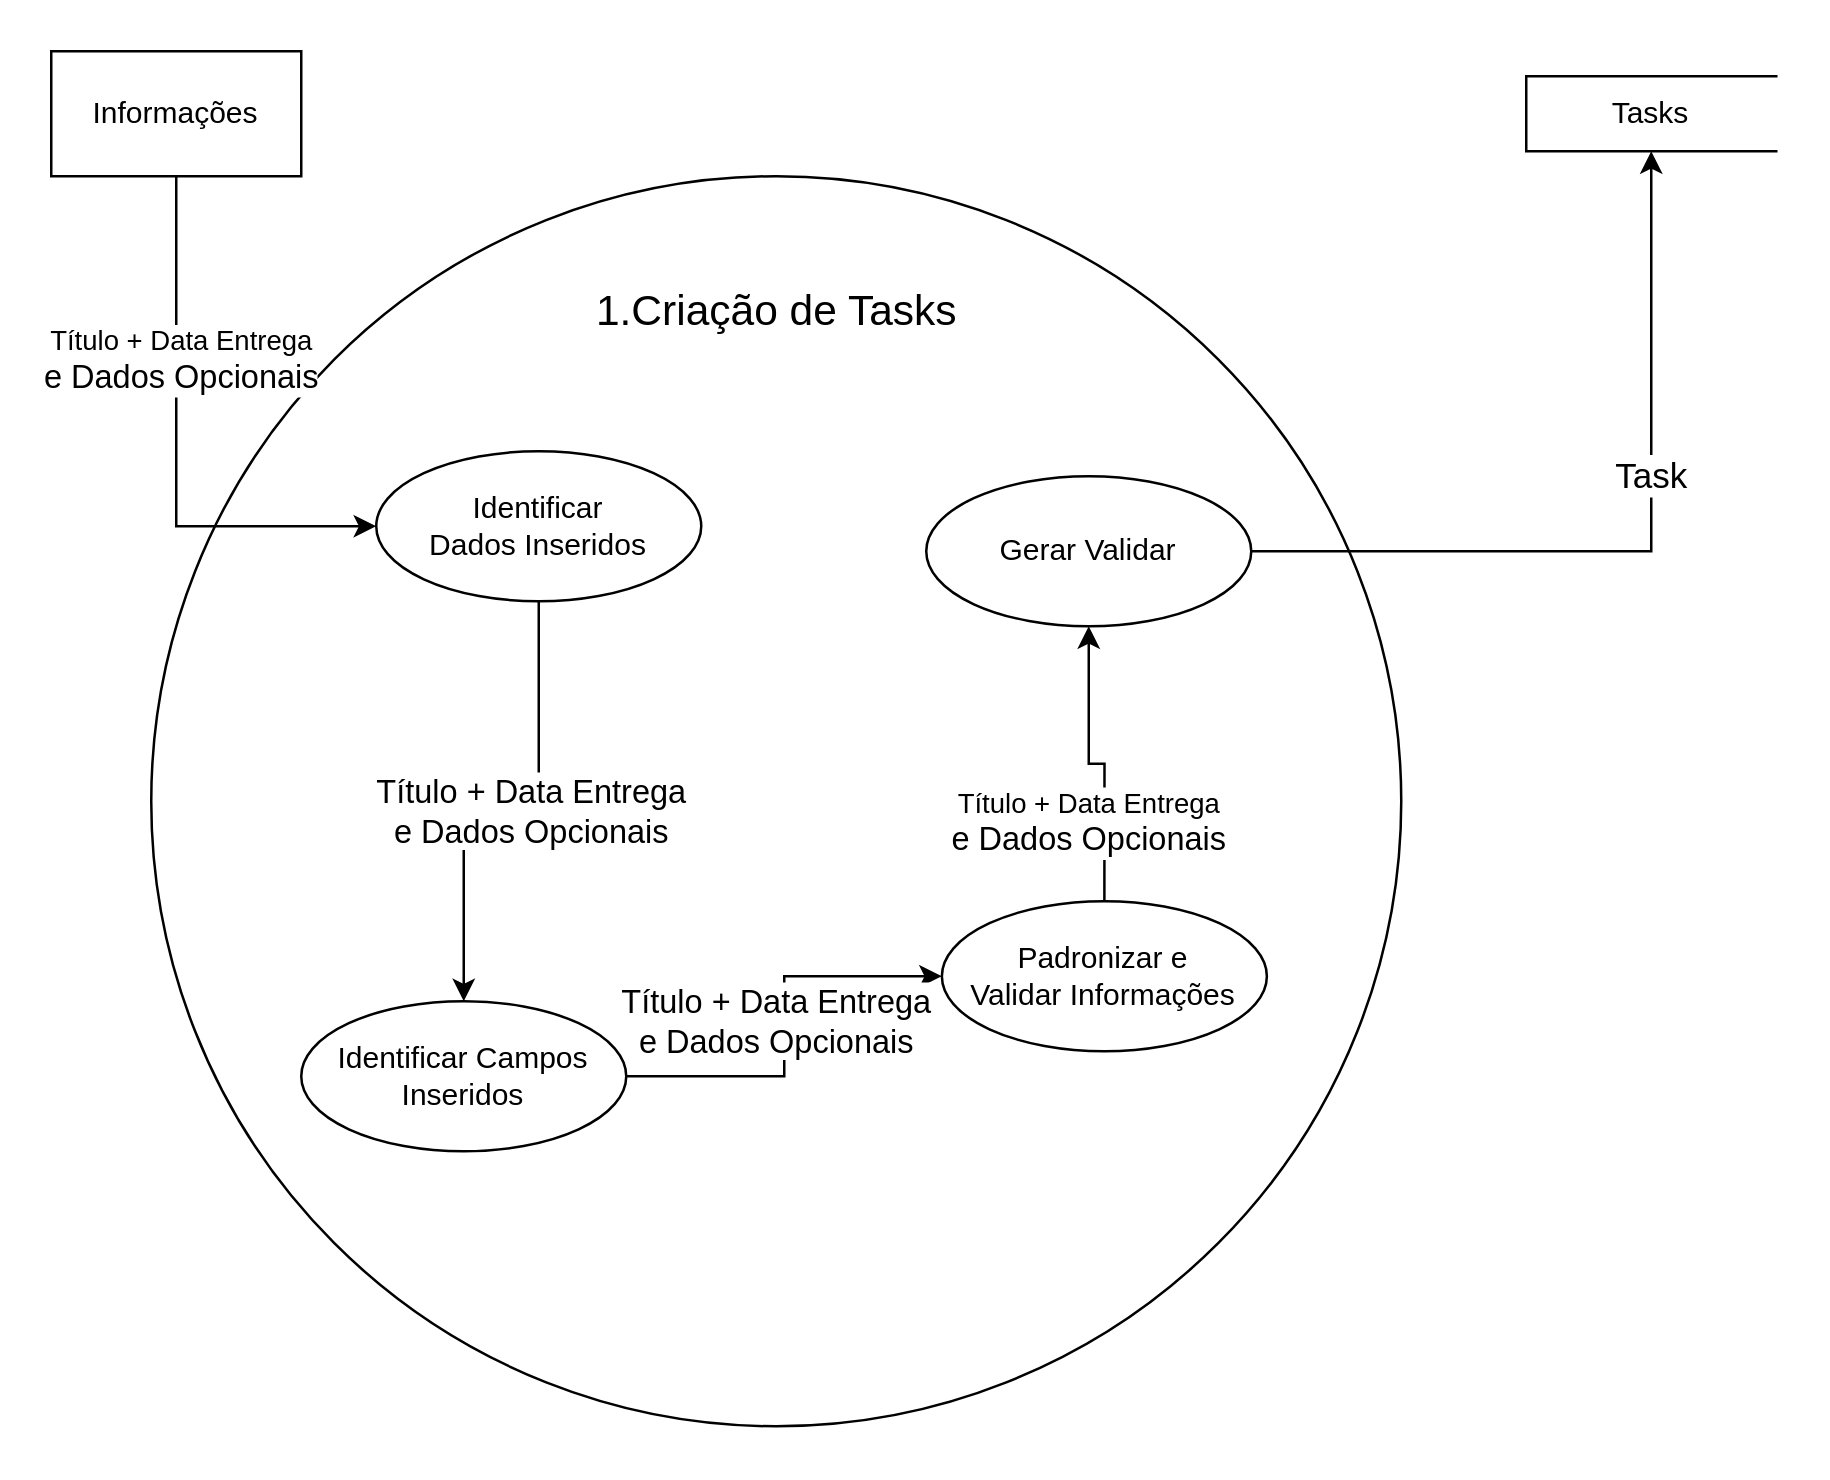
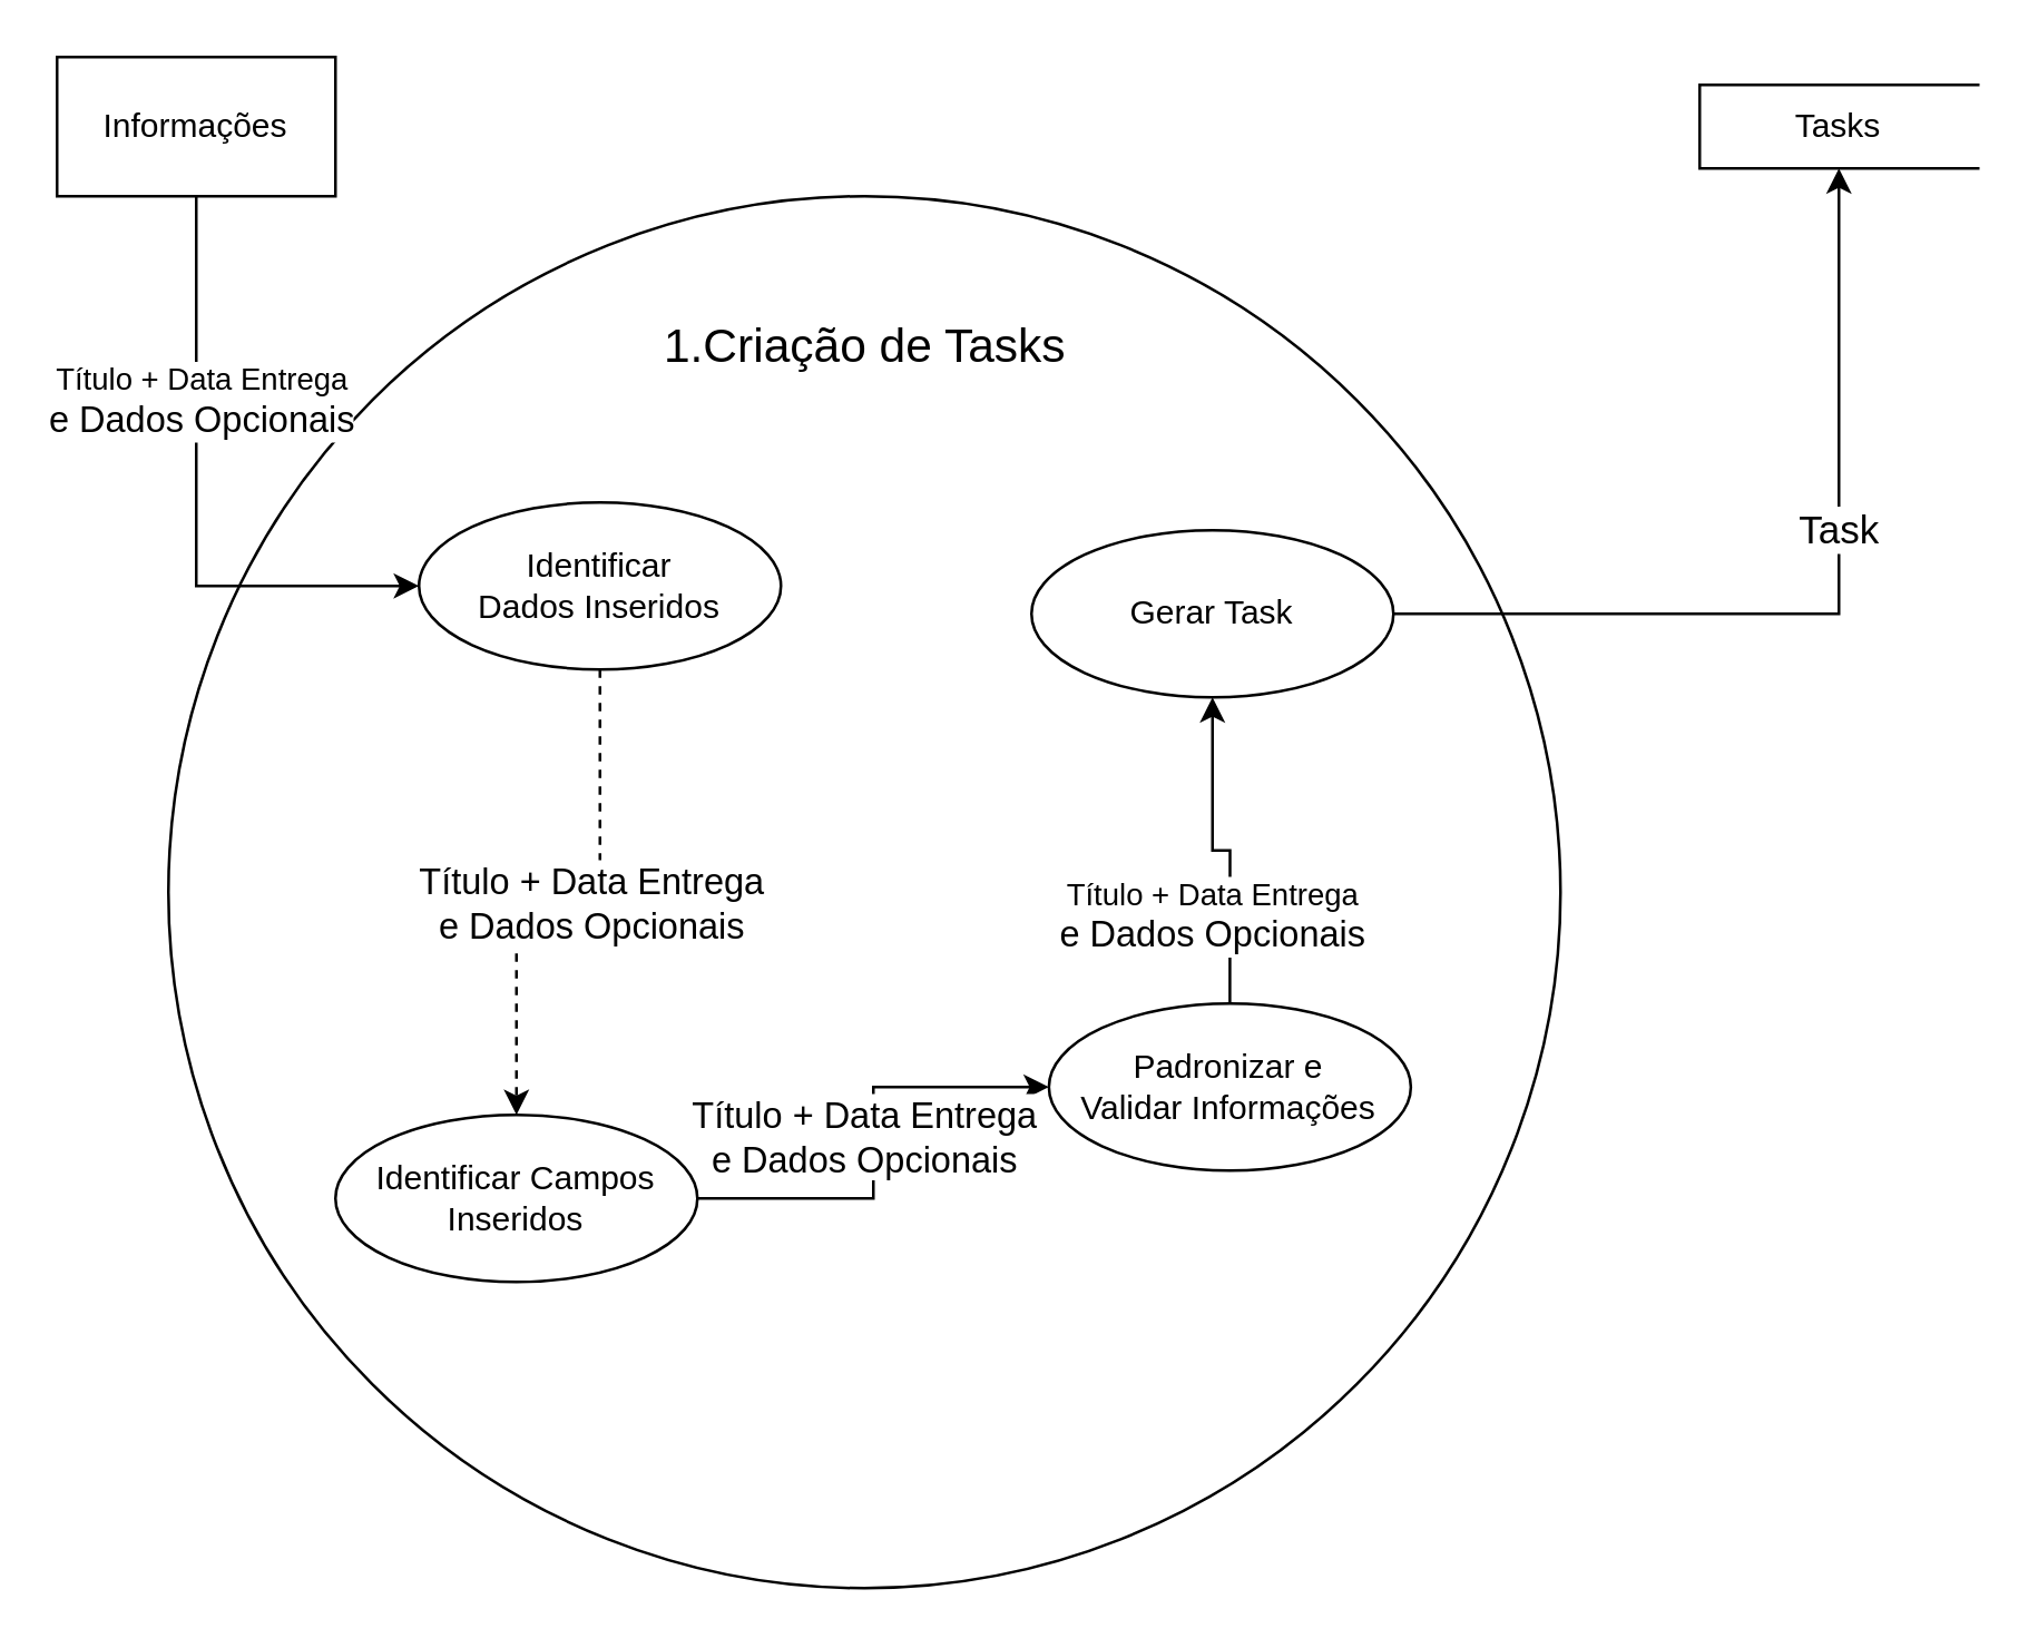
- <mxCell id="19" value="Gerar Validar" style="shape=ellipse;html=1;dashed=0;whiteSpace=wrap;perimeter=ellipsePerimeter;" parent="1" vertex="1"><mxGeometry x="370" y="190" width="130" height="60" as="geometry" /></mxCell>
+ <mxCell id="19" value="Gerar Task" style="shape=ellipse;html=1;dashed=0;whiteSpace=wrap;perimeter=ellipsePerimeter;" parent="1" vertex="1"><mxGeometry x="370" y="190" width="130" height="60" as="geometry" /></mxCell>
- <mxCell id="4" value="" style="edgeStyle=orthogonalEdgeStyle;rounded=0;orthogonalLoop=1;jettySize=auto;html=1;" parent="1" source="6" target="11" edge="1"><mxGeometry relative="1" as="geometry" /></mxCell>
+ <mxCell id="4" value="" style="edgeStyle=orthogonalEdgeStyle;rounded=0;orthogonalLoop=1;jettySize=auto;html=1;dashed=1;" parent="1" source="6" target="11" edge="1"><mxGeometry relative="1" as="geometry" /></mxCell>
